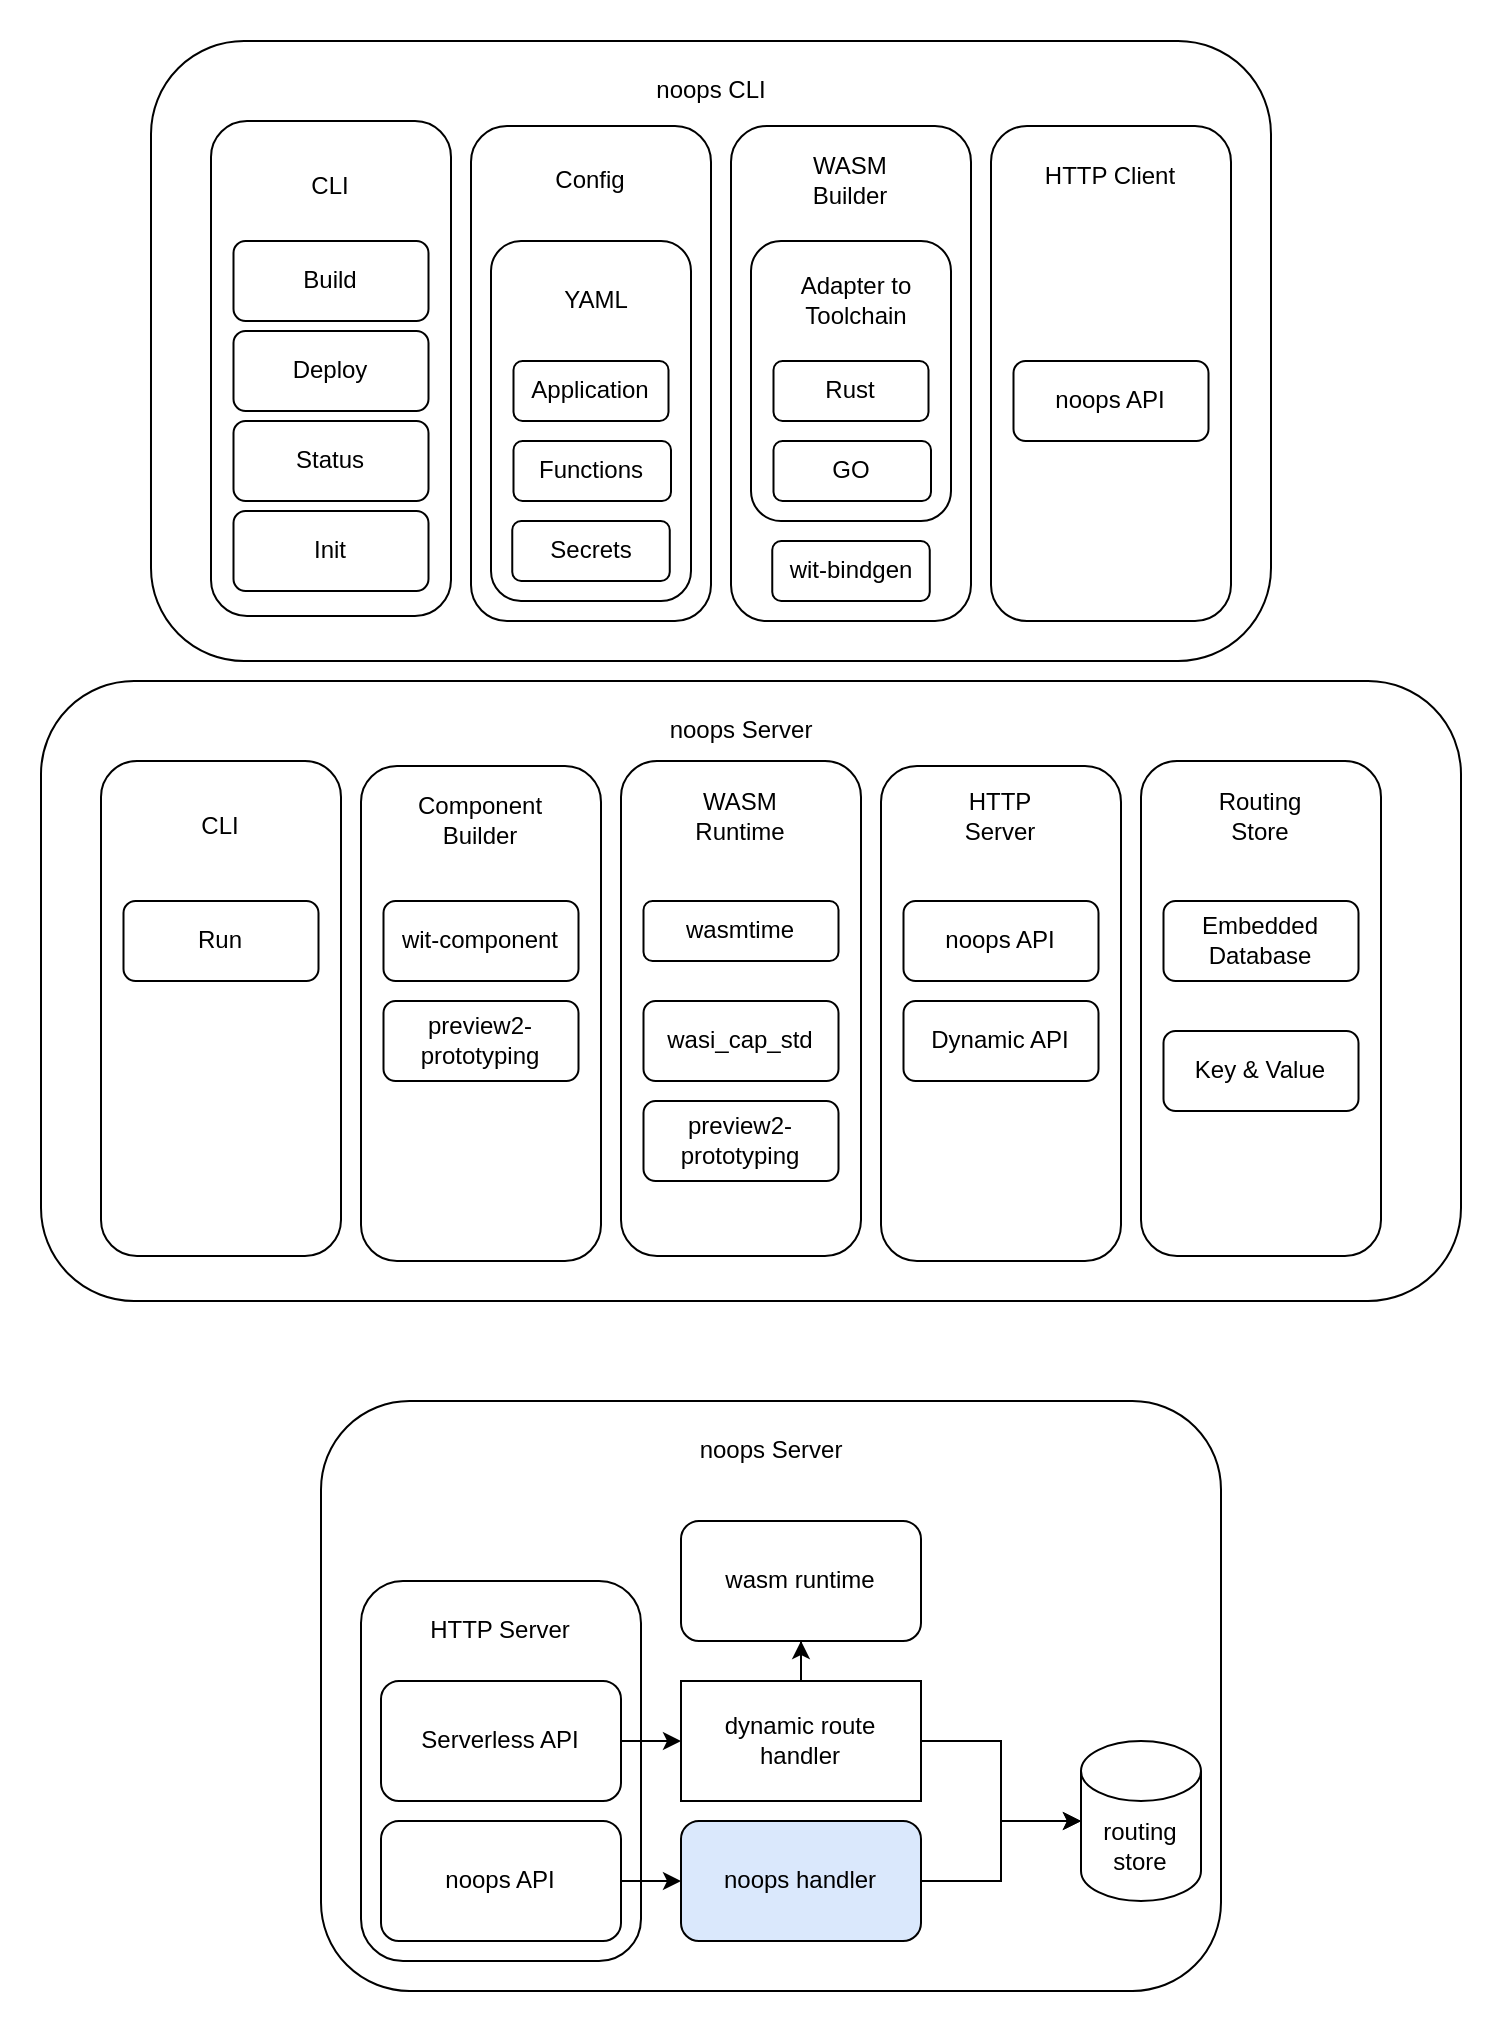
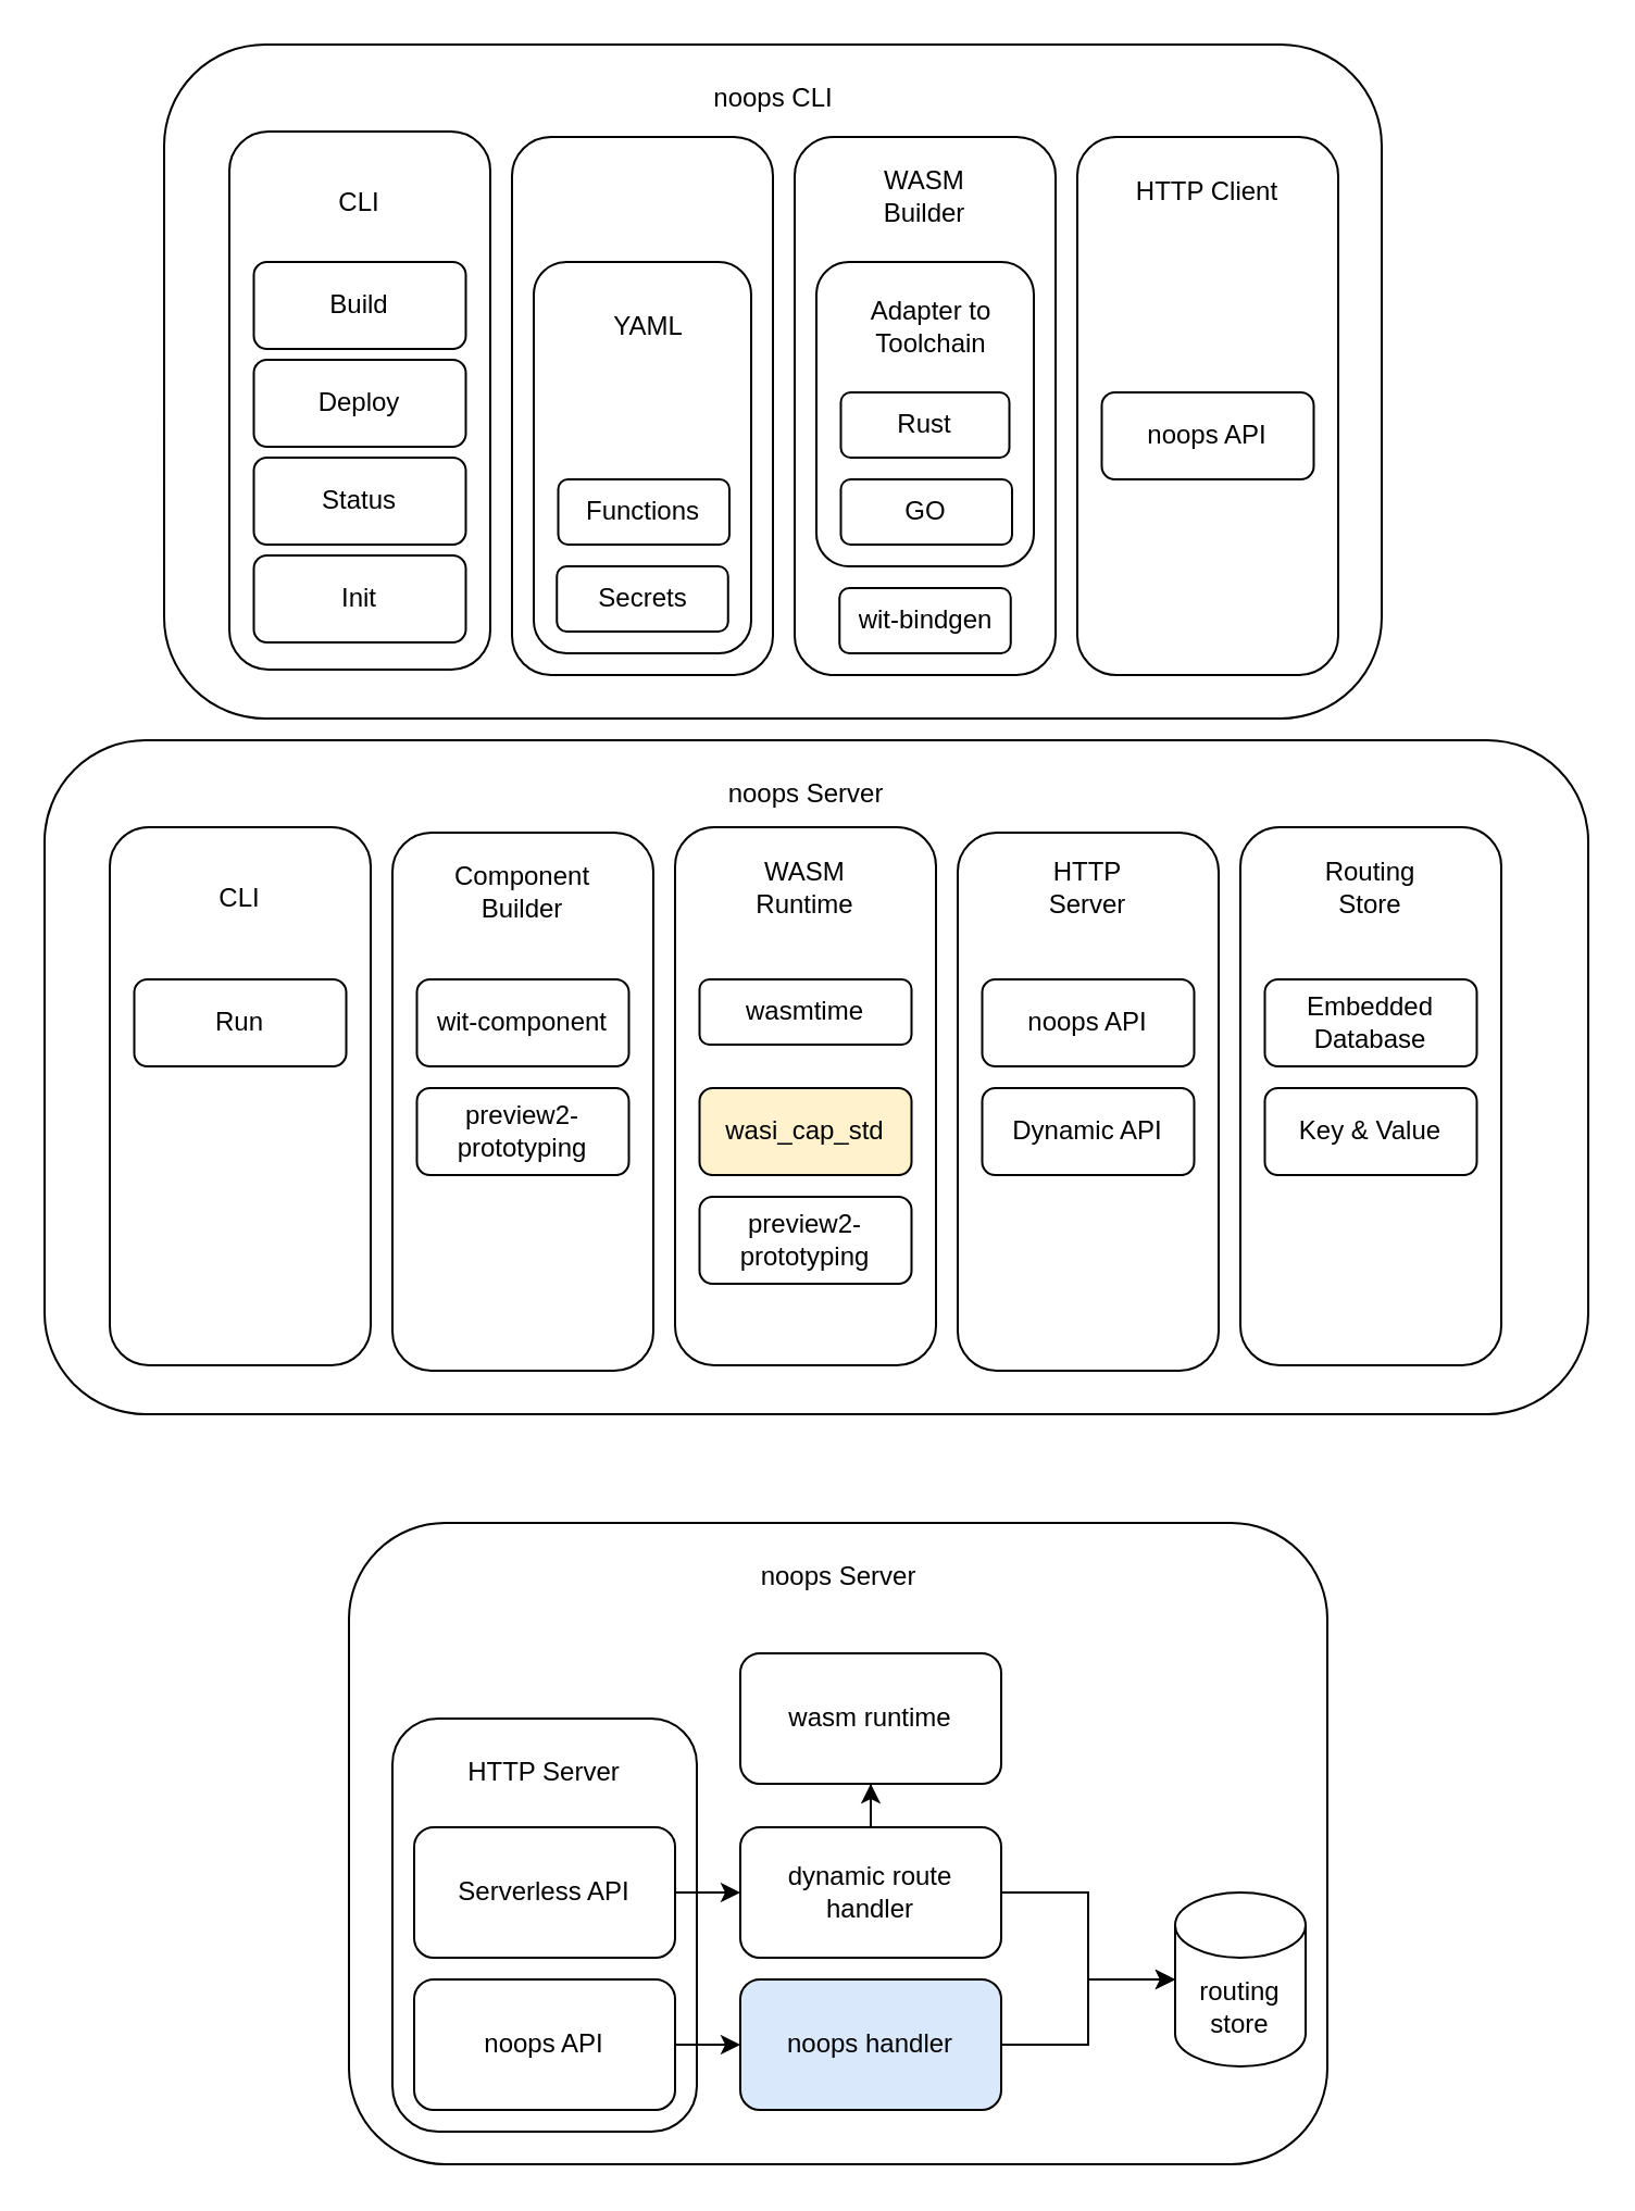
- <mxCell id="65" value="Config" style="text;html=1;strokeColor=none;fillColor=none;align=center;verticalAlign=middle;whiteSpace=wrap;rounded=0;container=0;" vertex="1" parent="46"><mxGeometry x="190" y="55" width="60" height="30" as="geometry" /></mxCell>
- <mxCell id="69" value="Application" style="rounded=1;whiteSpace=wrap;html=1;container=0;" vertex="1" parent="46"><mxGeometry x="181.25" y="160" width="77.5" height="30" as="geometry" /></mxCell>
- <mxCell id="39" value="wasi_cap_std" style="rounded=1;whiteSpace=wrap;html=1;container=0;" vertex="1" parent="35"><mxGeometry x="11.25" y="120" width="97.5" height="40" as="geometry" /></mxCell>
+ <mxCell id="39" value="wasi_cap_std" style="rounded=1;whiteSpace=wrap;html=1;container=0;fillColor=#fff2cc;" vertex="1" parent="35"><mxGeometry x="11.25" y="120" width="97.5" height="40" as="geometry" /></mxCell>
- <mxCell id="45" value="Key &amp;amp; Value" style="rounded=1;whiteSpace=wrap;html=1;container=0;" vertex="1" parent="41"><mxGeometry x="11.25" y="135" width="97.5" height="40" as="geometry" /></mxCell>
+ <mxCell id="45" value="Key &amp;amp; Value" style="rounded=1;whiteSpace=wrap;html=1;container=0;" vertex="1" parent="41"><mxGeometry x="11.25" y="120" width="97.5" height="40" as="geometry" /></mxCell>
- <mxCell id="13" value="dynamic route handler" style="whiteSpace=wrap;html=1;rounded=0;" parent="2" vertex="1"><mxGeometry x="180" y="140" width="120" height="60" as="geometry" /></mxCell>
+ <mxCell id="13" value="dynamic route handler" style="rounded=1;whiteSpace=wrap;html=1;" parent="2" vertex="1"><mxGeometry x="180" y="140" width="120" height="60" as="geometry" /></mxCell>
